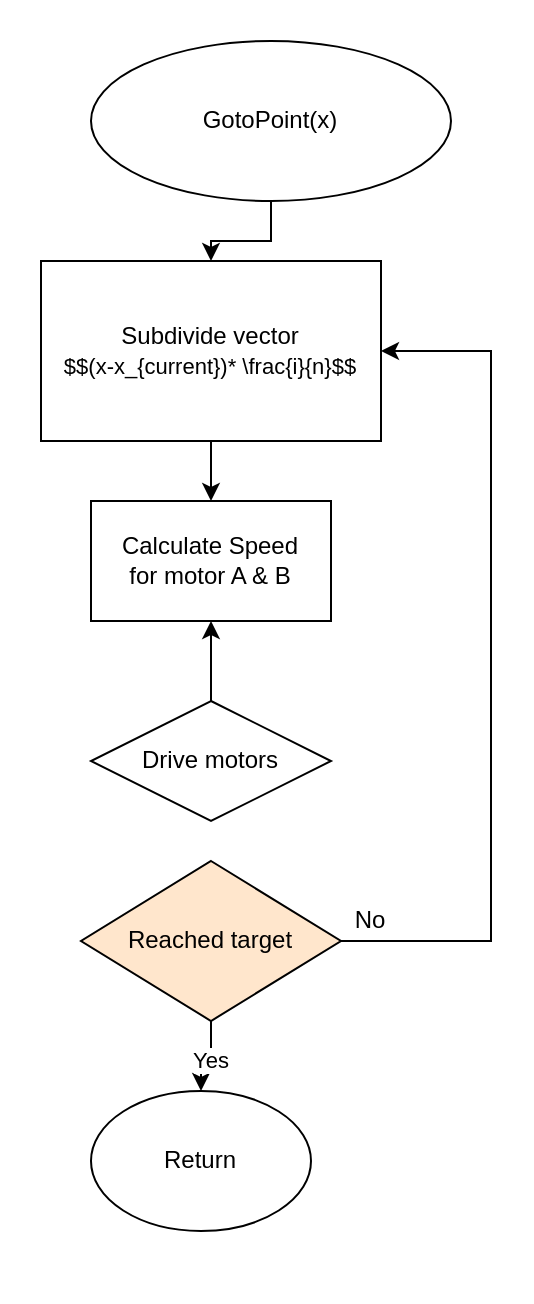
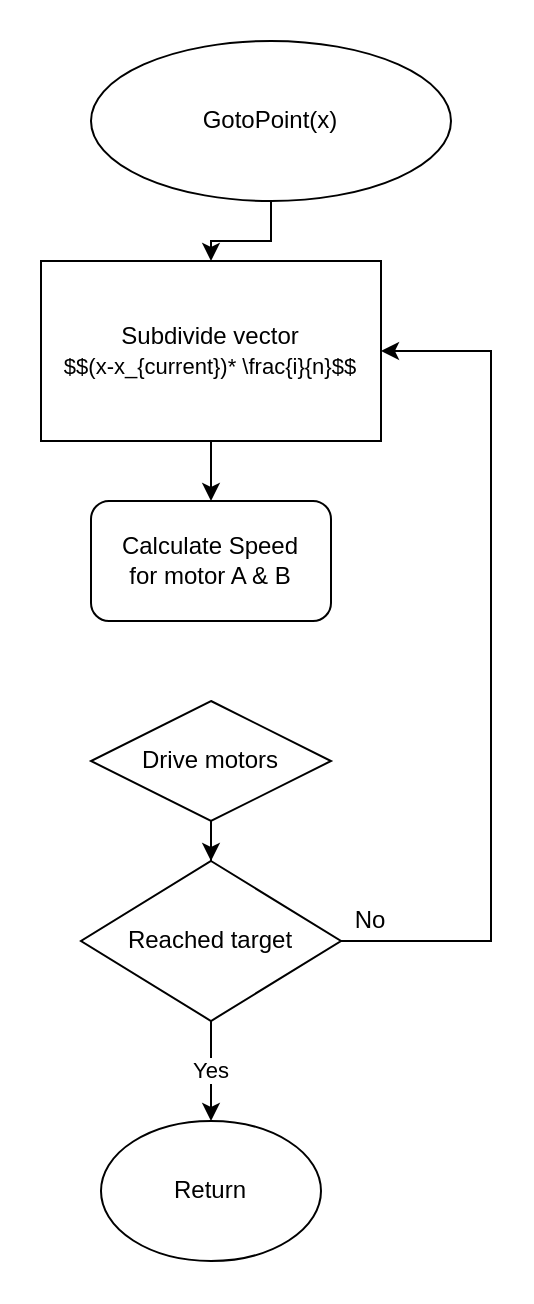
- <mxCell id="6" value="&lt;div&gt;Calculate Speed&lt;/div&gt;&lt;div&gt;for motor A &amp;amp; B&lt;/div&gt;" style="rounded=0;whiteSpace=wrap;html=1;" vertex="1" parent="1"><mxGeometry x="45" y="250" width="120" height="60" as="geometry" /></mxCell>
+ <mxCell id="6" value="&lt;div&gt;Calculate Speed&lt;/div&gt;&lt;div&gt;for motor A &amp;amp; B&lt;/div&gt;" style="whiteSpace=wrap;html=1;rounded=1;" vertex="1" parent="1"><mxGeometry x="45" y="250" width="120" height="60" as="geometry" /></mxCell>
- <mxCell id="7" value="" style="edgeStyle=orthogonalEdgeStyle;rounded=0;orthogonalLoop=1;jettySize=auto;html=1;" edge="1" parent="1" source="8" target="6"><mxGeometry relative="1" as="geometry" /></mxCell>
+ <mxCell id="7" value="" style="edgeStyle=orthogonalEdgeStyle;rounded=0;orthogonalLoop=1;jettySize=auto;html=1;" edge="1" parent="1" source="8" target="11"><mxGeometry relative="1" as="geometry" /></mxCell>
- <mxCell id="11" value="Reached target" style="rhombus;whiteSpace=wrap;html=1;fillColor=#ffe6cc;" vertex="1" parent="1"><mxGeometry x="40" y="430" width="130" height="80" as="geometry" /></mxCell>
+ <mxCell id="11" value="Reached target" style="rhombus;whiteSpace=wrap;html=1;" vertex="1" parent="1"><mxGeometry x="40" y="430" width="130" height="80" as="geometry" /></mxCell>
- <mxCell id="12" value="Return" style="ellipse;whiteSpace=wrap;html=1;" vertex="1" parent="1"><mxGeometry x="45" y="545" width="110" height="70" as="geometry" /></mxCell>
+ <mxCell id="12" value="Return" style="ellipse;whiteSpace=wrap;html=1;" vertex="1" parent="1"><mxGeometry x="50" y="560" width="110" height="70" as="geometry" /></mxCell>
